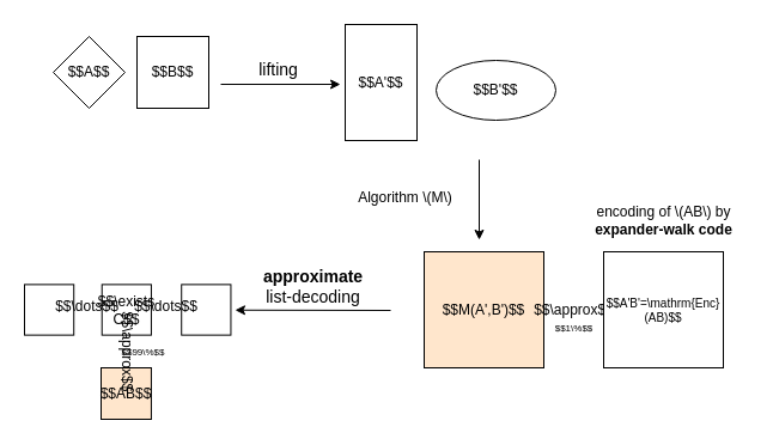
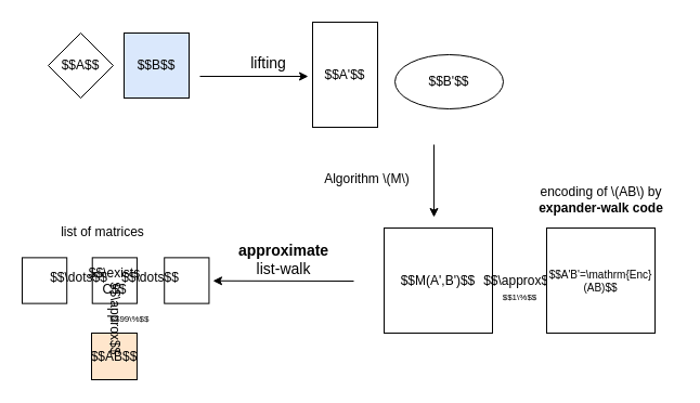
- <mxCell id="5" value="lifting" style="text;html=1;align=center;verticalAlign=middle;resizable=0;points=[];autosize=1;strokeColor=none;fillColor=none;strokeWidth=1;fontSize=14;" parent="1" vertex="1"><mxGeometry x="202" y="43" width="60" height="30" as="geometry" /></mxCell>
+ <mxCell id="5" value="lifting" style="text;html=1;align=center;verticalAlign=middle;resizable=0;points=[];autosize=1;strokeColor=none;fillColor=none;strokeWidth=1;fontSize=14;" parent="1" vertex="1"><mxGeometry x="217" y="43" width="60" height="30" as="geometry" /></mxCell>
- <mxCell id="3" value="$$B$$" style="whiteSpace=wrap;html=1;" parent="1" vertex="1"><mxGeometry x="114" y="30" width="60" height="60" as="geometry" /></mxCell>
+ <mxCell id="3" value="$$B$$" style="whiteSpace=wrap;html=1;fillColor=#dae8fc;" parent="1" vertex="1"><mxGeometry x="114" y="30" width="60" height="60" as="geometry" /></mxCell>
+ <mxCell id="16" value="list of matrices" style="text;html=1;align=center;verticalAlign=middle;resizable=0;points=[];autosize=1;strokeColor=none;fillColor=none;" parent="1" vertex="1"><mxGeometry x="44" y="198.5" width="100" height="30" as="geometry" /></mxCell>
- <mxCell id="15" value="&lt;div&gt;&lt;span style=&quot;background-color: transparent;&quot;&gt;&lt;b&gt;approximate&lt;/b&gt;&lt;br&gt;list-decoding&lt;/span&gt;&lt;/div&gt;" style="text;html=1;align=center;verticalAlign=middle;resizable=0;points=[];autosize=1;strokeColor=none;fillColor=none;strokeWidth=1;fontSize=14;" parent="1" vertex="1"><mxGeometry x="206" y="213.5" width="110" height="50" as="geometry" /></mxCell>
+ <mxCell id="15" value="&lt;div&gt;&lt;span style=&quot;background-color: transparent;&quot;&gt;&lt;b&gt;approximate&lt;/b&gt;&lt;br&gt;list-walk&lt;/span&gt;&lt;/div&gt;" style="text;html=1;align=center;verticalAlign=middle;resizable=0;points=[];autosize=1;strokeColor=none;fillColor=none;strokeWidth=1;fontSize=14;" parent="1" vertex="1"><mxGeometry x="206" y="213.5" width="110" height="50" as="geometry" /></mxCell>
- <mxCell id="10" value="$$M(A',B')$$" style="whiteSpace=wrap;html=1;fillColor=#ffe6cc;" parent="1" vertex="1"><mxGeometry x="354" y="210" width="100" height="97" as="geometry" /></mxCell>
+ <mxCell id="10" value="$$M(A',B')$$" style="whiteSpace=wrap;html=1;" parent="1" vertex="1"><mxGeometry x="354" y="210" width="100" height="97" as="geometry" /></mxCell>
